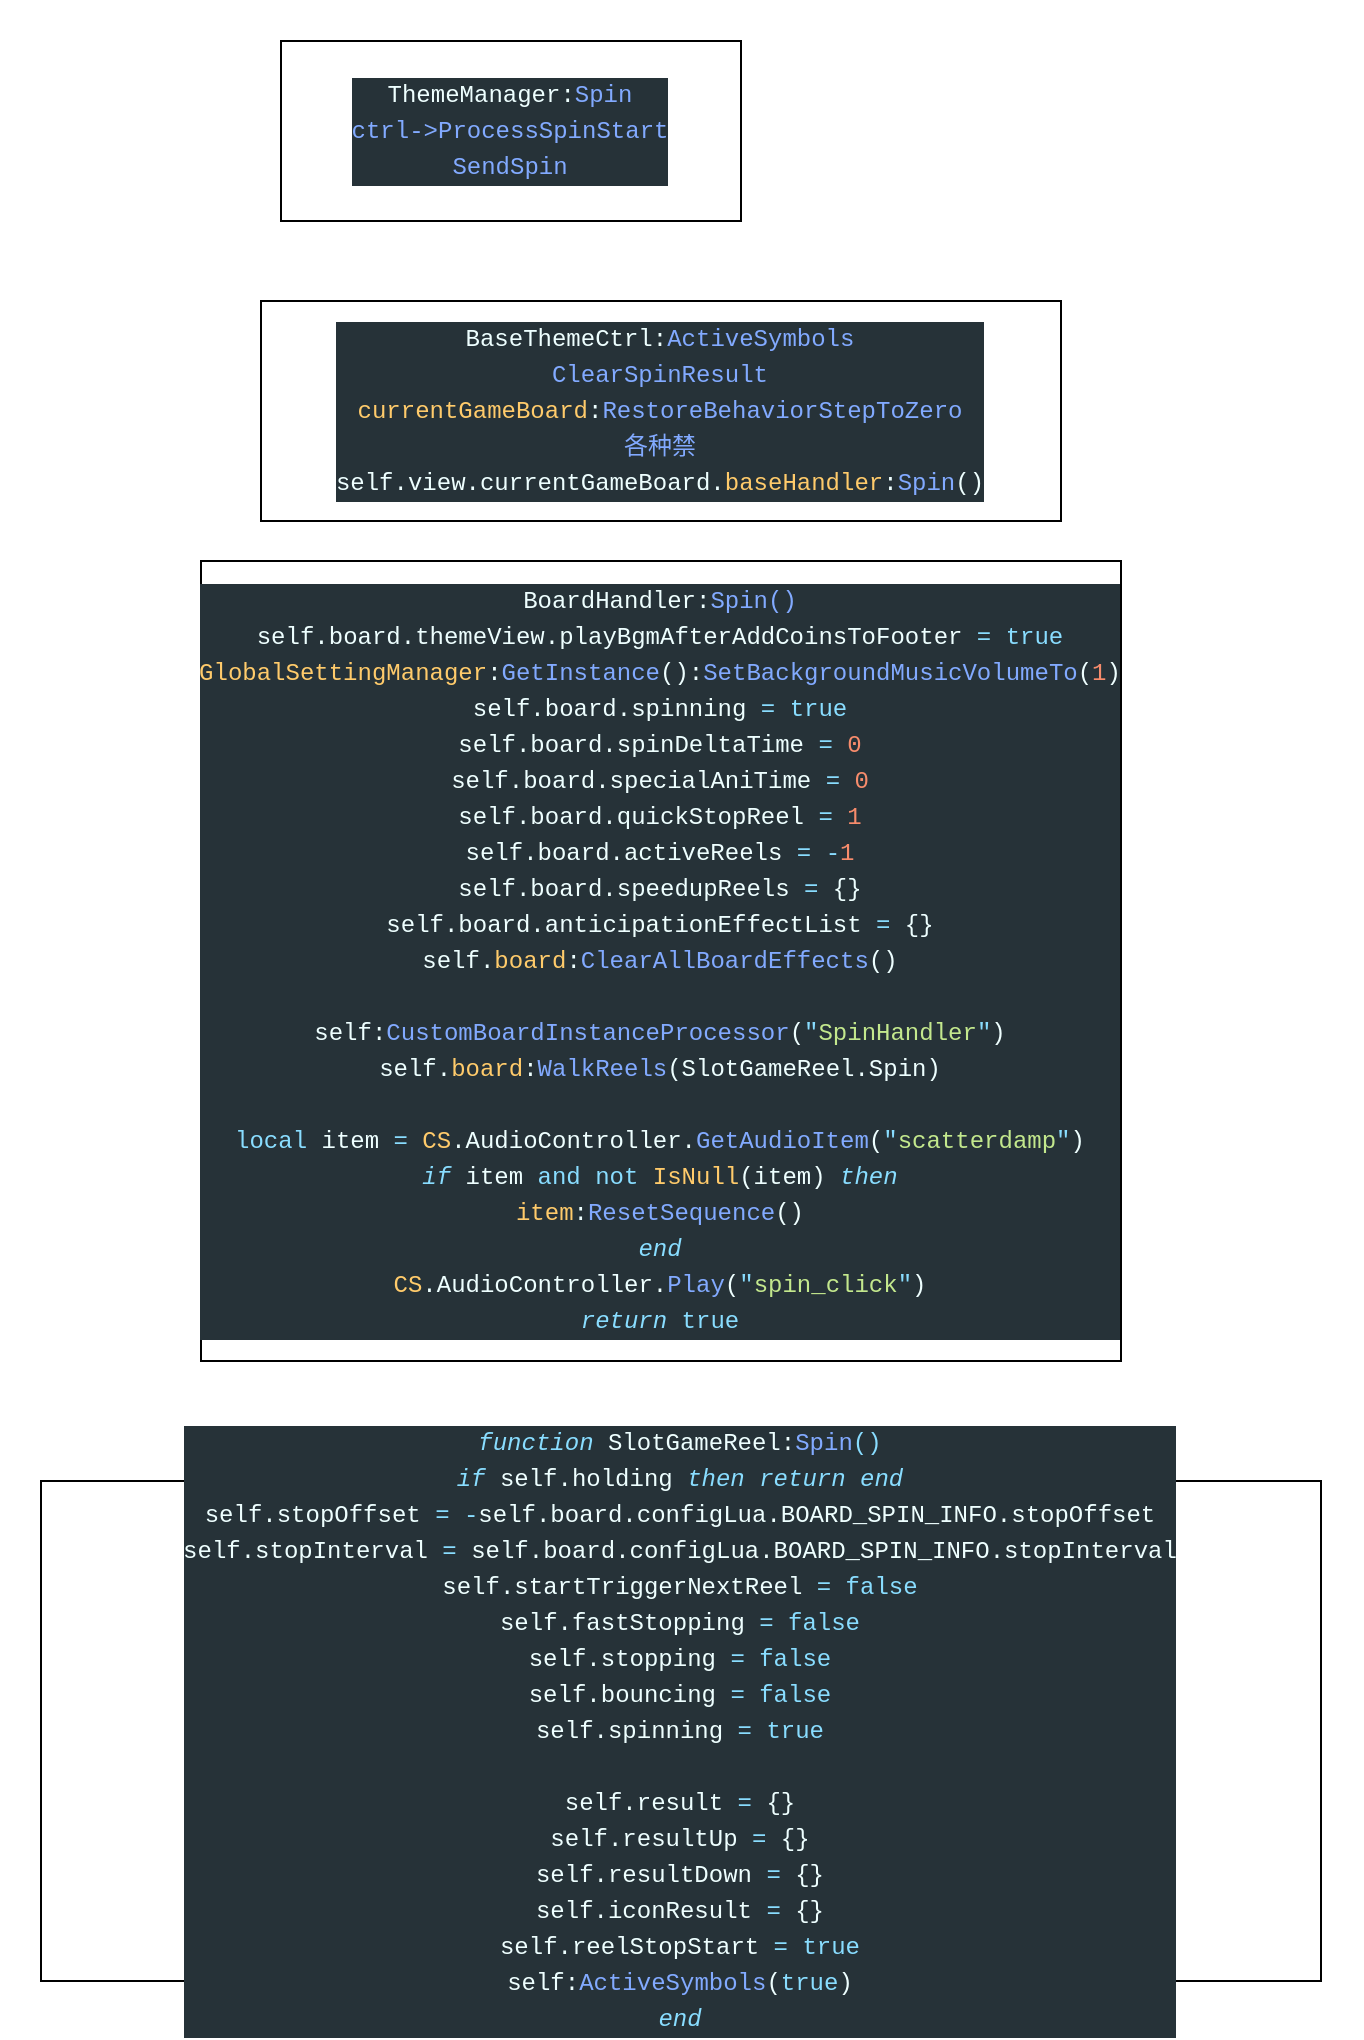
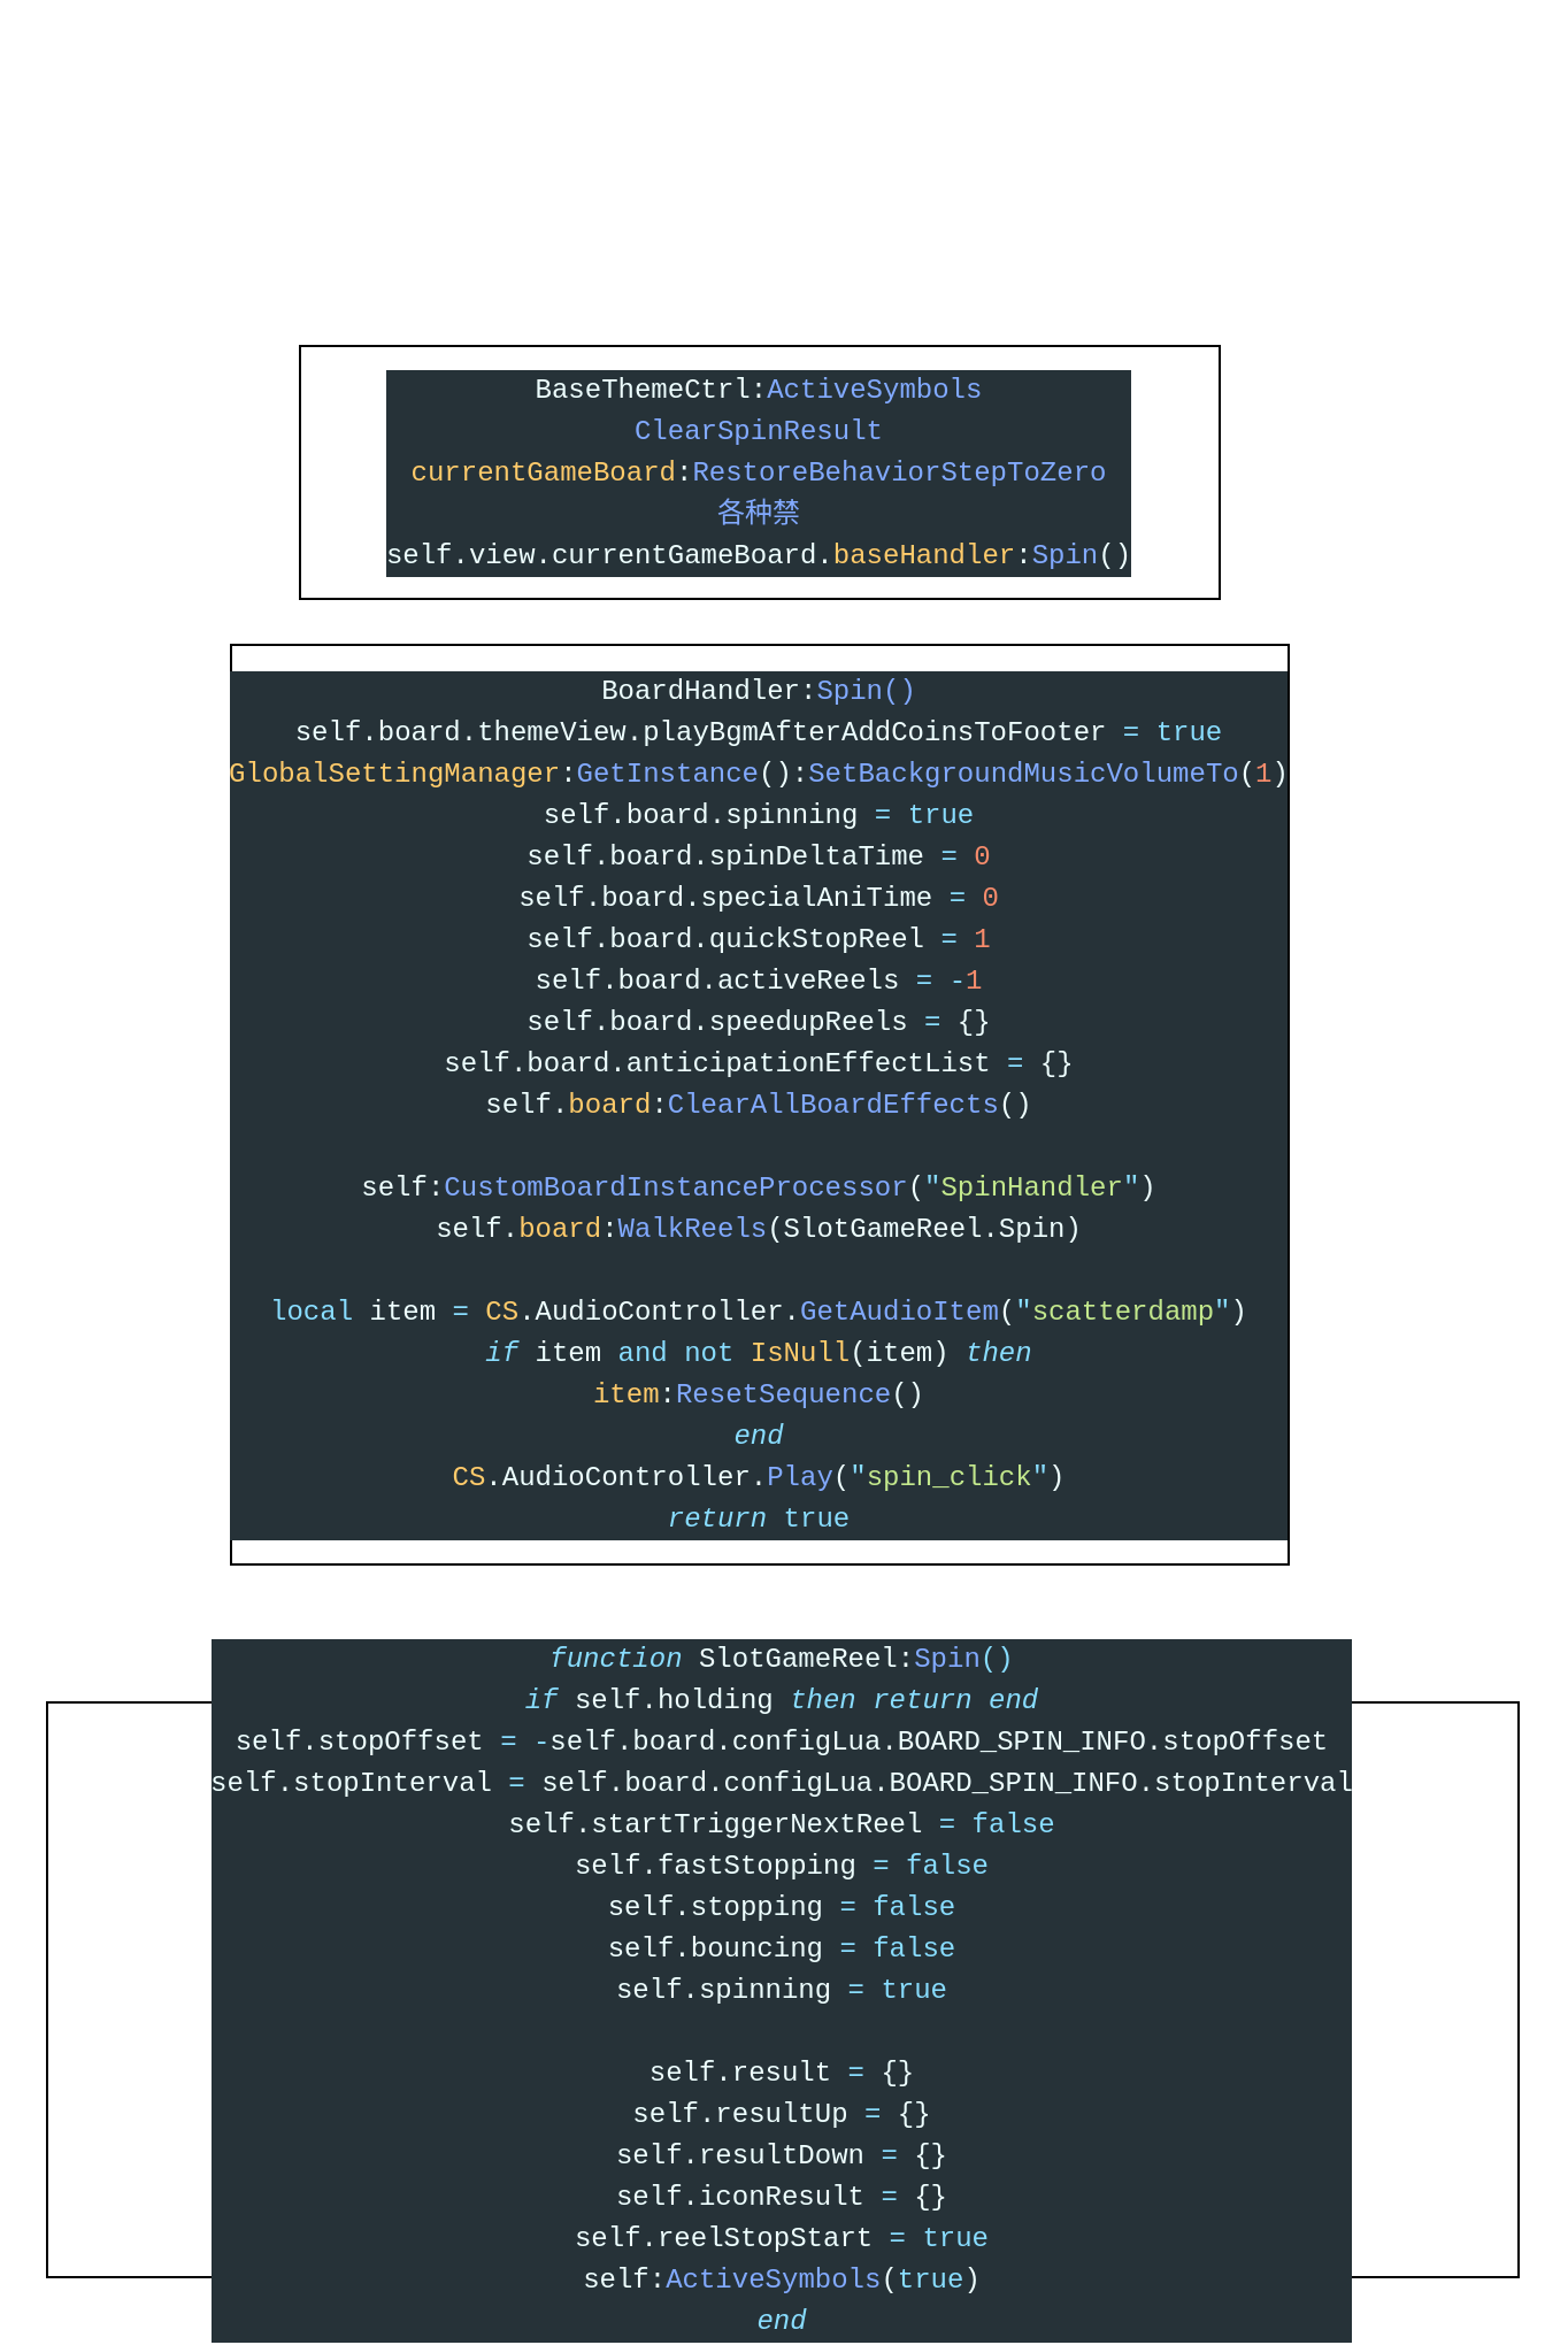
- <mxCell id="2" value="&lt;div style=&quot;color: rgb(238 , 255 , 255) ; background-color: rgb(38 , 50 , 56) ; font-family: &amp;#34;menlo&amp;#34; , &amp;#34;monaco&amp;#34; , &amp;#34;courier new&amp;#34; , monospace ; line-height: 18px&quot;&gt;ThemeManager:&lt;span style=&quot;color: #82aaff&quot;&gt;Spin&lt;/span&gt;&lt;/div&gt;&lt;div style=&quot;background-color: rgb(38 , 50 , 56) ; font-family: &amp;#34;menlo&amp;#34; , &amp;#34;monaco&amp;#34; , &amp;#34;courier new&amp;#34; , monospace ; line-height: 18px&quot;&gt;&lt;font color=&quot;#82aaff&quot;&gt;ctrl-&amp;gt;&lt;/font&gt;&lt;span style=&quot;color: rgb(130 , 170 , 255) ; font-family: &amp;#34;menlo&amp;#34; , &amp;#34;monaco&amp;#34; , &amp;#34;courier new&amp;#34; , monospace&quot;&gt;ProcessSpinStart&lt;/span&gt;&lt;/div&gt;&lt;div style=&quot;background-color: rgb(38 , 50 , 56) ; font-family: &amp;#34;menlo&amp;#34; , &amp;#34;monaco&amp;#34; , &amp;#34;courier new&amp;#34; , monospace ; line-height: 18px&quot;&gt;&lt;div style=&quot;color: rgb(238 , 255 , 255) ; font-family: &amp;#34;menlo&amp;#34; , &amp;#34;monaco&amp;#34; , &amp;#34;courier new&amp;#34; , monospace ; line-height: 18px&quot;&gt;&lt;span style=&quot;color: #82aaff&quot;&gt;SendSpin&lt;/span&gt;&lt;/div&gt;&lt;/div&gt;" style="rounded=0;whiteSpace=wrap;html=1;" vertex="1" parent="1"><mxGeometry x="140" y="20" width="230" height="90" as="geometry" /></mxCell>
